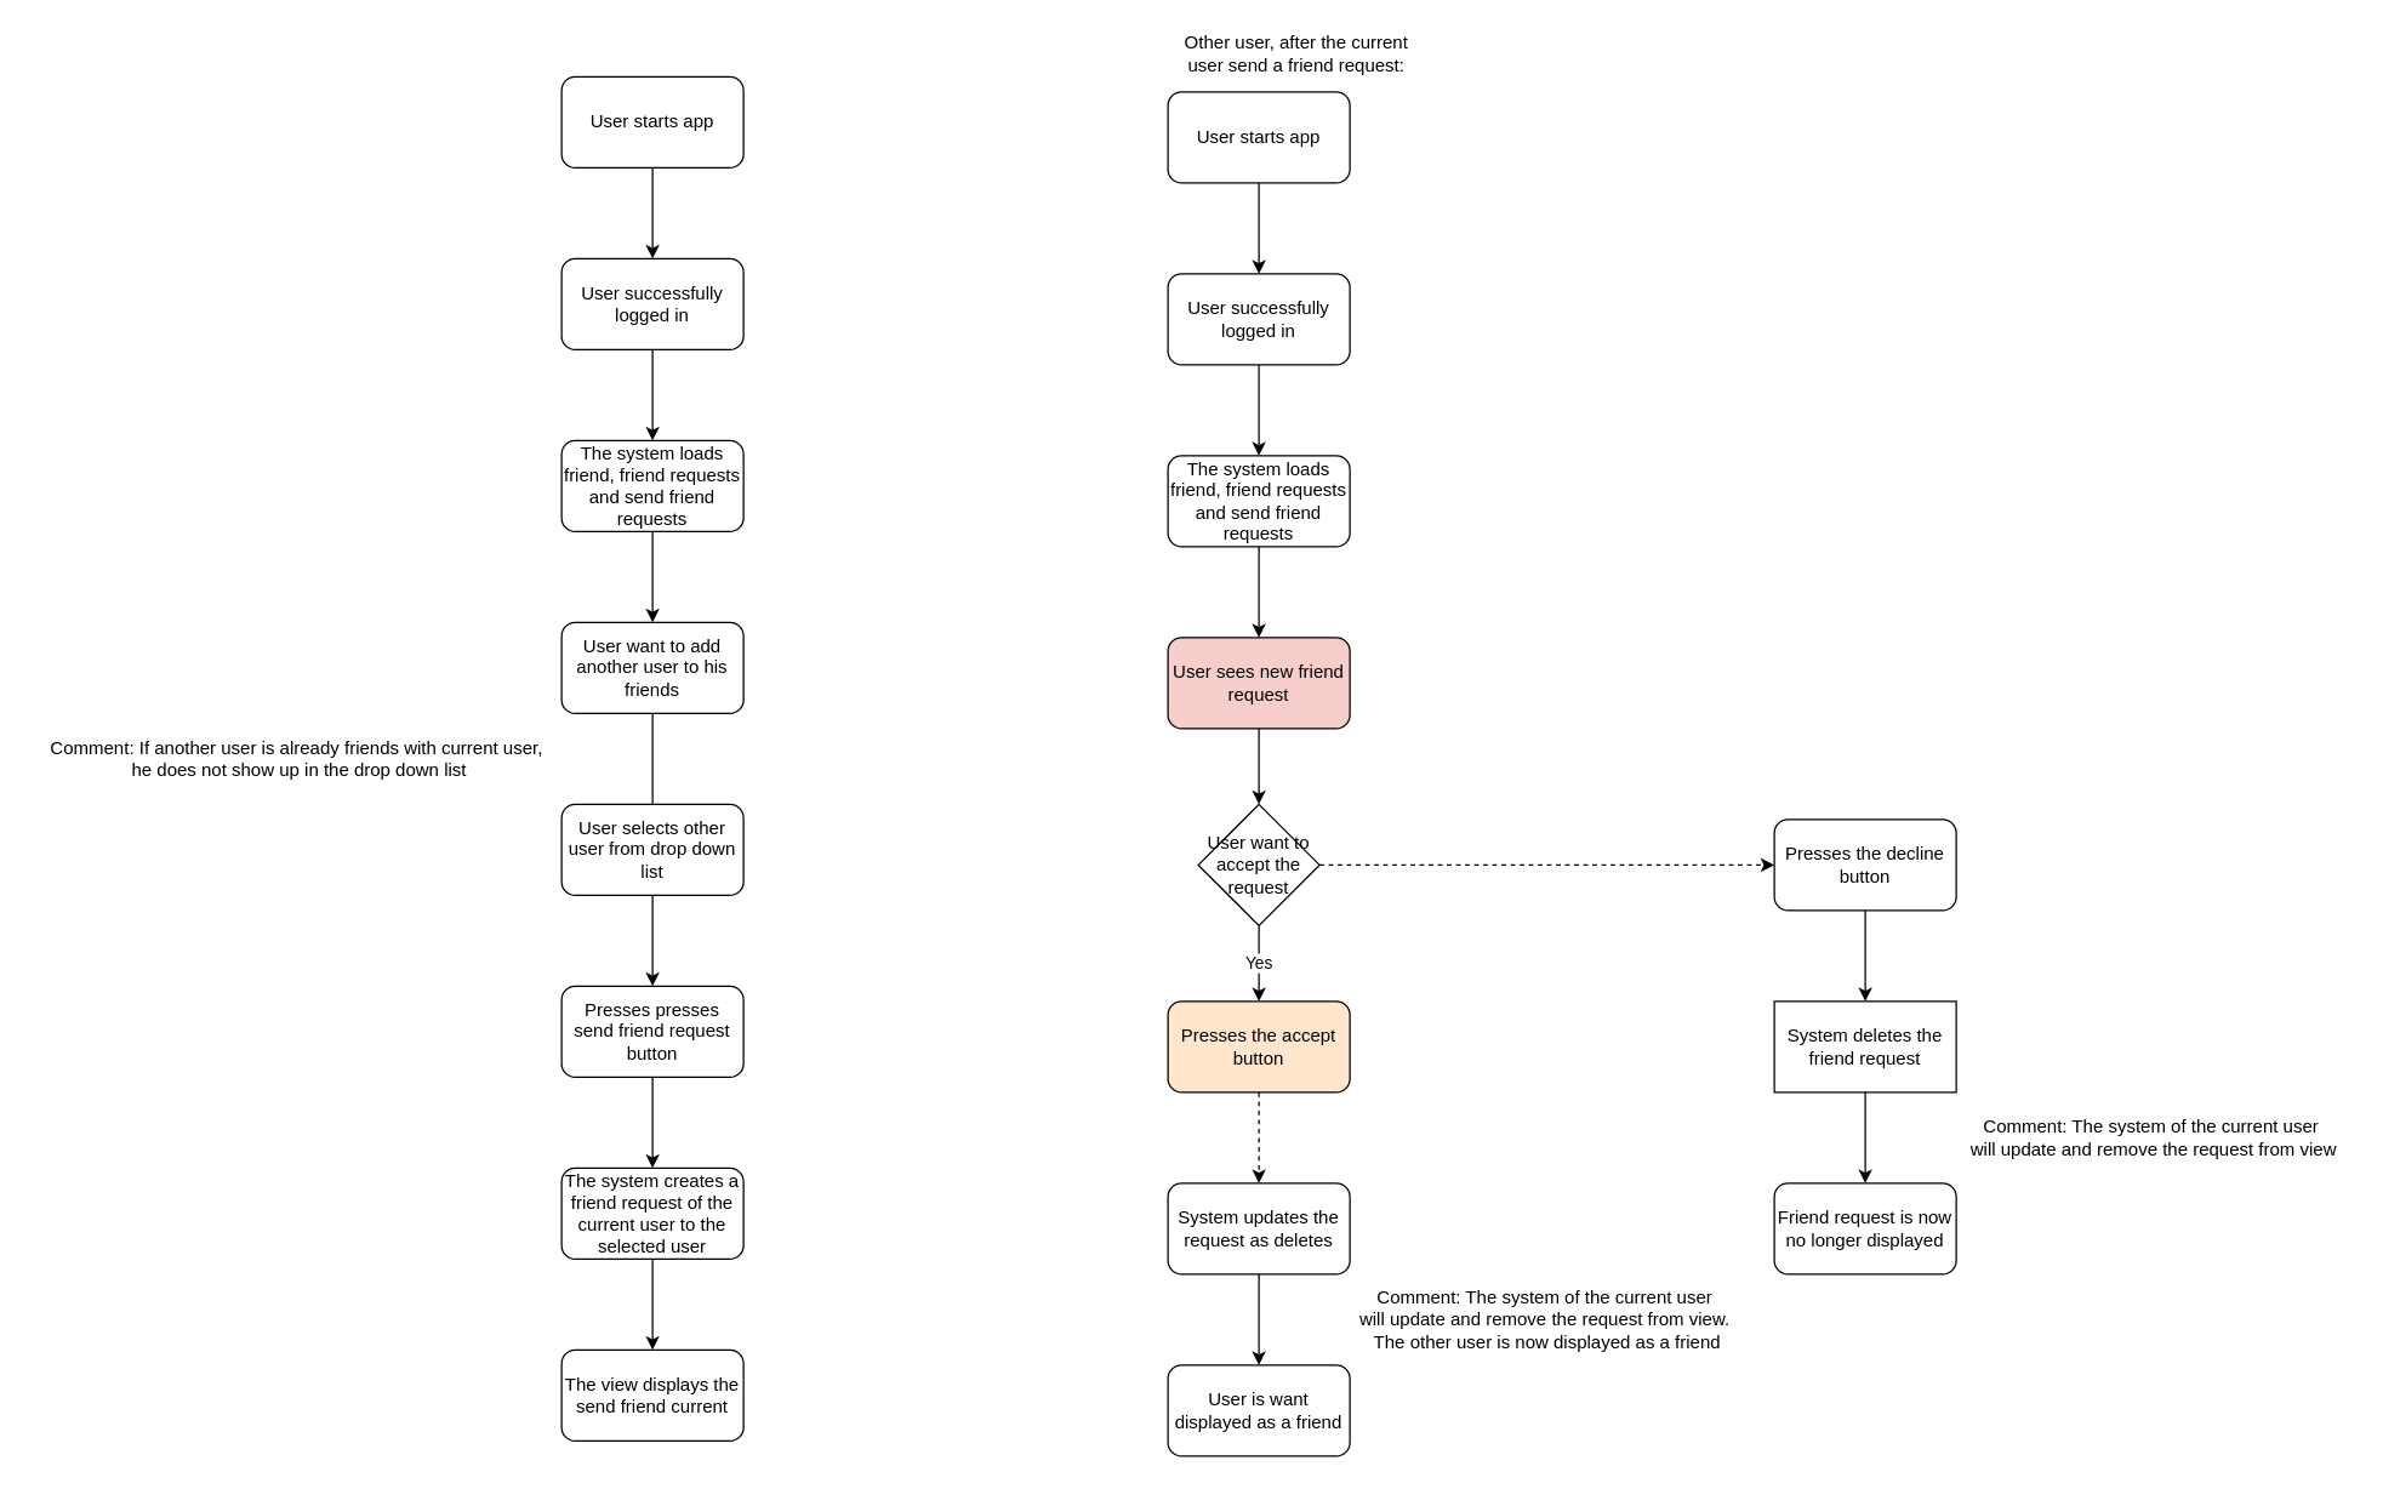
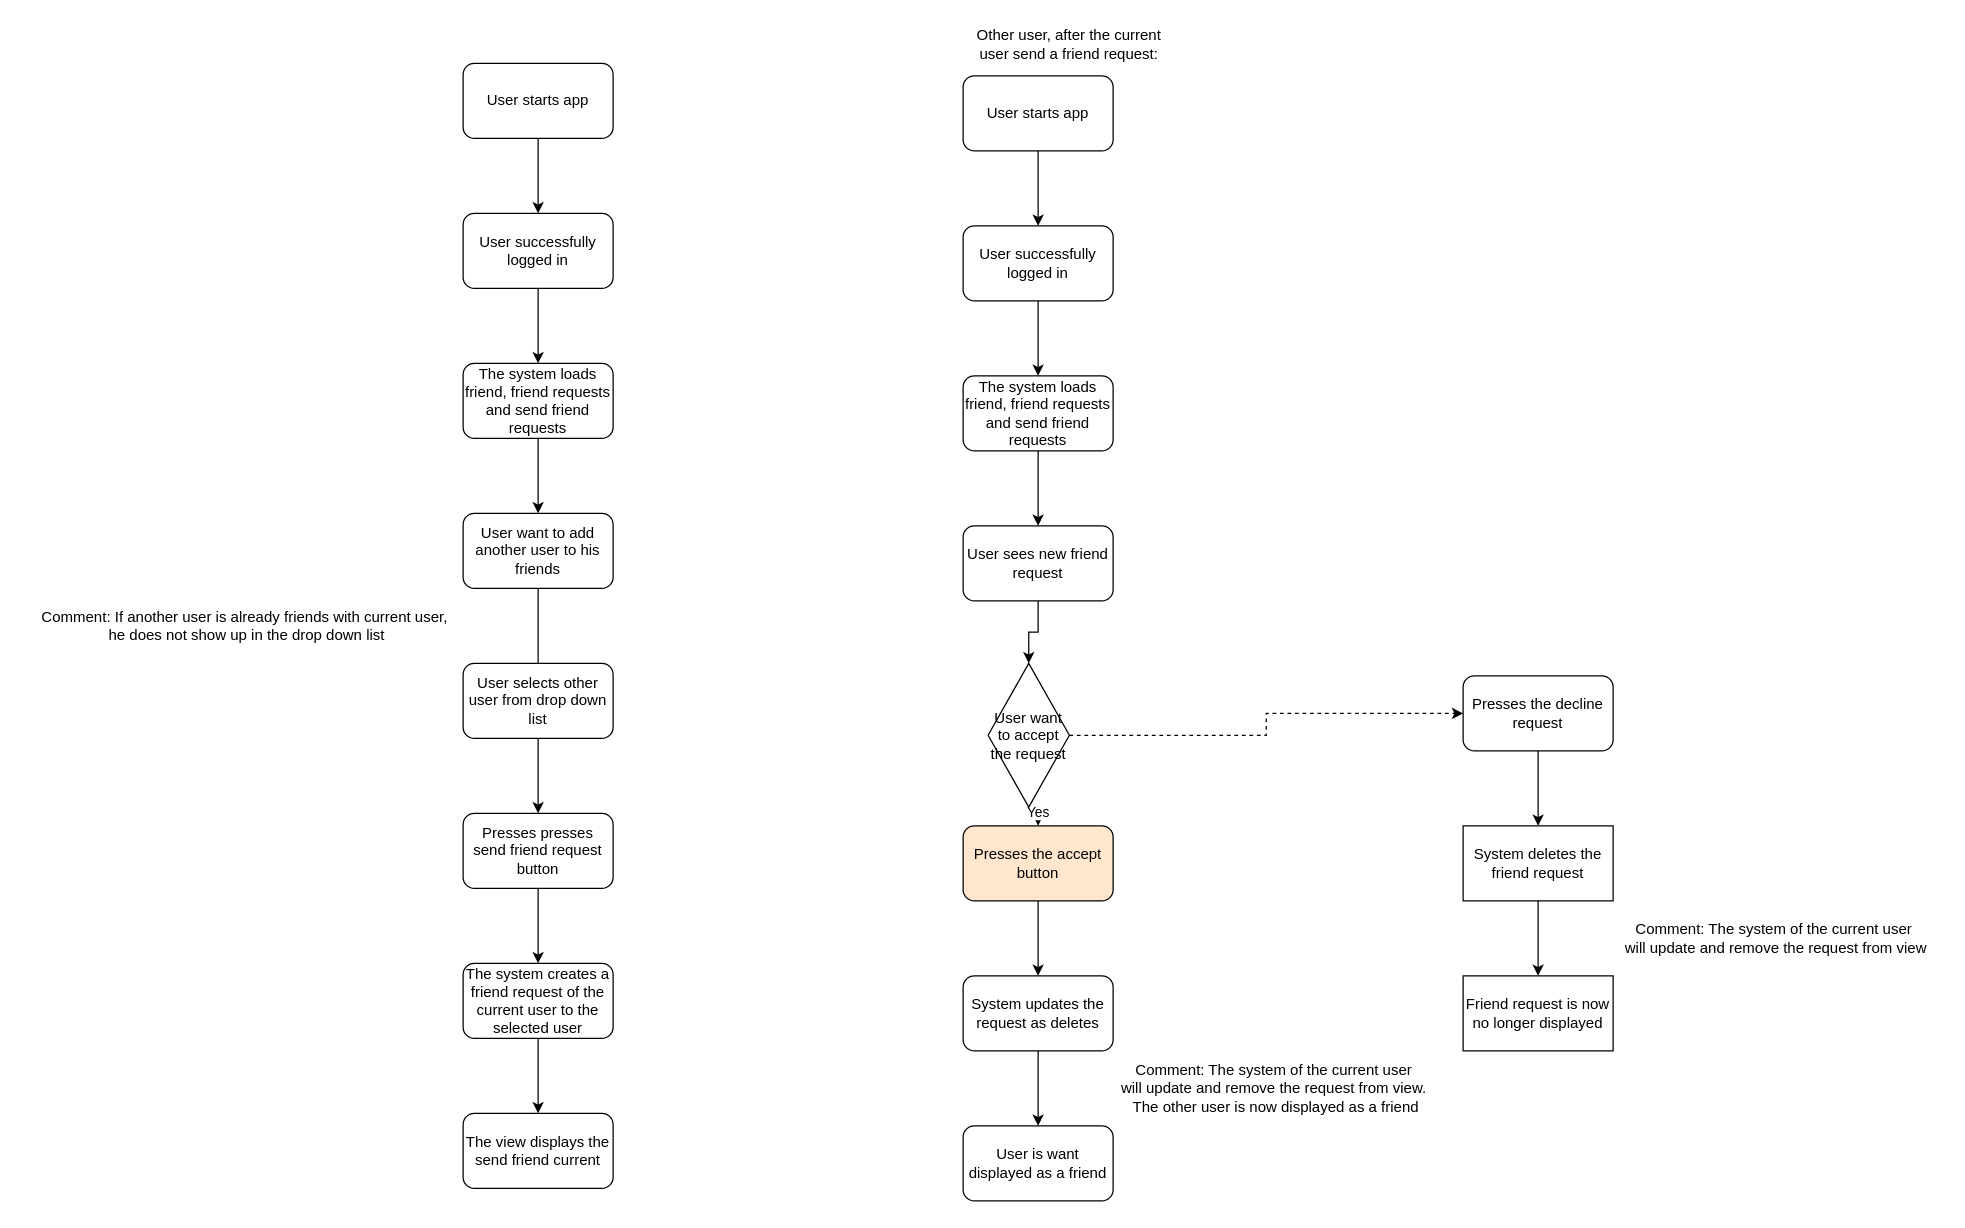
- <mxCell id="26" value="User sees new friend request" style="rounded=1;whiteSpace=wrap;html=1;fillColor=#f8cecc;" vertex="1" parent="1"><mxGeometry x="770" y="420" width="120" height="60" as="geometry" /></mxCell>
+ <mxCell id="26" value="User sees new friend request" style="rounded=1;whiteSpace=wrap;html=1;" vertex="1" parent="1"><mxGeometry x="770" y="420" width="120" height="60" as="geometry" /></mxCell>
- <mxCell id="29" value="User want to accept the request" style="rhombus;whiteSpace=wrap;html=1;" vertex="1" parent="1"><mxGeometry x="790" y="530" width="80" height="80" as="geometry" /></mxCell>
+ <mxCell id="29" value="User want to accept the request" style="rhombus;whiteSpace=wrap;html=1;" vertex="1" parent="1"><mxGeometry x="790" y="530" width="65" height="115" as="geometry" /></mxCell>
- <mxCell id="33" value="Presses the decline button" style="rounded=1;whiteSpace=wrap;html=1;" vertex="1" parent="1"><mxGeometry x="1170" y="540" width="120" height="60" as="geometry" /></mxCell>
+ <mxCell id="33" value="Presses the decline request" style="rounded=1;whiteSpace=wrap;html=1;" vertex="1" parent="1"><mxGeometry x="1170" y="540" width="120" height="60" as="geometry" /></mxCell>
- <mxCell id="30" style="edgeStyle=orthogonalEdgeStyle;rounded=0;orthogonalLoop=1;jettySize=auto;html=1;exitX=0.5;exitY=1;exitDx=0;exitDy=0;entryX=0.5;entryY=0;entryDx=0;entryDy=0;dashed=1;" edge="1" parent="1" source="31" target="35"><mxGeometry relative="1" as="geometry" /></mxCell>
+ <mxCell id="30" style="edgeStyle=orthogonalEdgeStyle;rounded=0;orthogonalLoop=1;jettySize=auto;html=1;exitX=0.5;exitY=1;exitDx=0;exitDy=0;entryX=0.5;entryY=0;entryDx=0;entryDy=0;" edge="1" parent="1" source="31" target="35"><mxGeometry relative="1" as="geometry" /></mxCell>
- <mxCell id="41" value="Friend request is now no longer displayed" style="rounded=1;whiteSpace=wrap;html=1;" vertex="1" parent="1"><mxGeometry x="1170" y="780" width="120" height="60" as="geometry" /></mxCell>
+ <mxCell id="41" value="Friend request is now no longer displayed" style="whiteSpace=wrap;html=1;rounded=0;" vertex="1" parent="1"><mxGeometry x="1170" y="780" width="120" height="60" as="geometry" /></mxCell>
